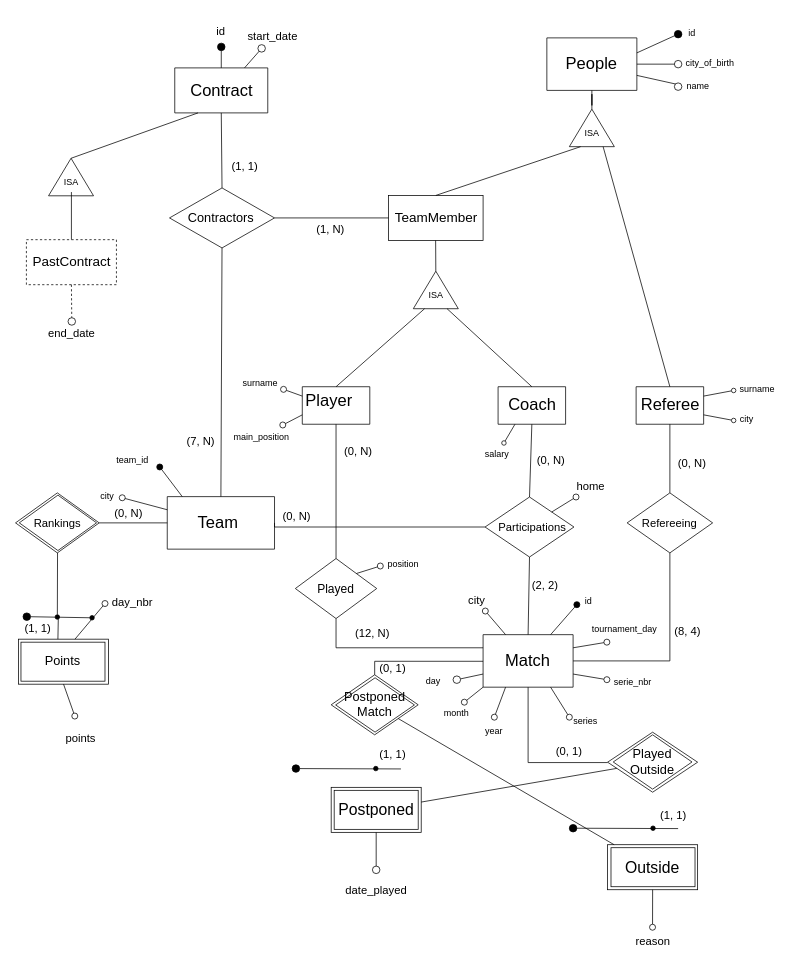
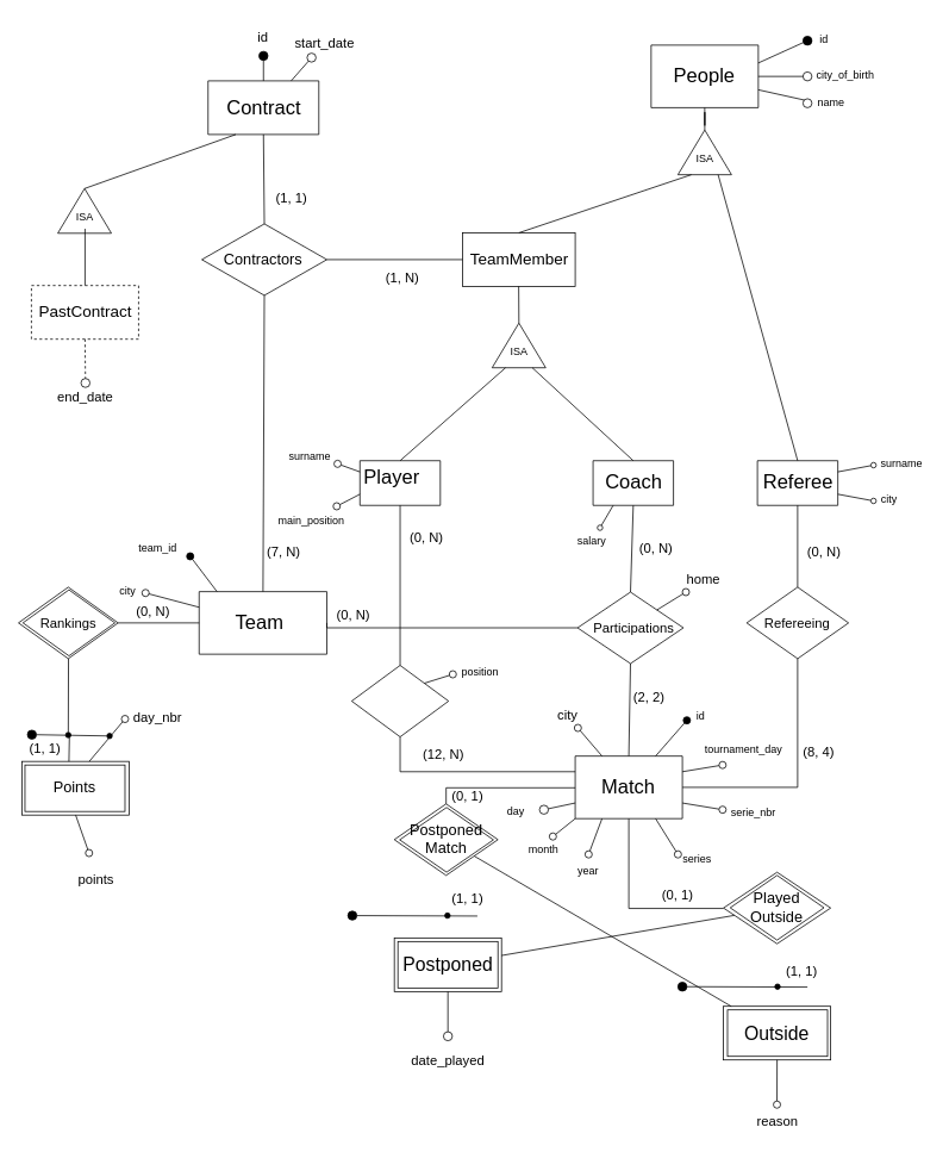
- <mxCell id="132" value="(1, N)" style="text;html=1;strokeColor=none;fillColor=none;align=center;verticalAlign=middle;whiteSpace=wrap;rounded=0;fontSize=15;" parent="1" vertex="1"><mxGeometry x="410.25" y="290" width="60" height="30" as="geometry" /></mxCell>
+ <mxCell id="132" value="(1, N)" style="text;html=1;strokeColor=none;fillColor=none;align=center;verticalAlign=middle;whiteSpace=wrap;rounded=0;fontSize=15;" parent="1" vertex="1"><mxGeometry x="420.25" y="295" width="60" height="30" as="geometry" /></mxCell>
- <mxCell id="131" value="(7, N)" style="text;html=1;strokeColor=none;fillColor=none;align=center;verticalAlign=middle;whiteSpace=wrap;rounded=0;fontSize=15;" parent="1" vertex="1"><mxGeometry x="237.25" y="572" width="60" height="30" as="geometry" /></mxCell>
+ <mxCell id="131" value="(7, N)" style="text;html=1;strokeColor=none;fillColor=none;align=center;verticalAlign=middle;whiteSpace=wrap;rounded=0;fontSize=15;" parent="1" vertex="1"><mxGeometry x="287.25" y="602" width="60" height="30" as="geometry" /></mxCell>
- <mxCell id="139" value="&lt;font style=&quot;font-size: 16px&quot;&gt;Played&lt;/font&gt;" style="text;html=1;strokeColor=none;fillColor=none;align=center;verticalAlign=middle;whiteSpace=wrap;rounded=0;fontSize=12;" parent="1" vertex="1"><mxGeometry x="417.25" y="769" width="60" height="30" as="geometry" /></mxCell>
